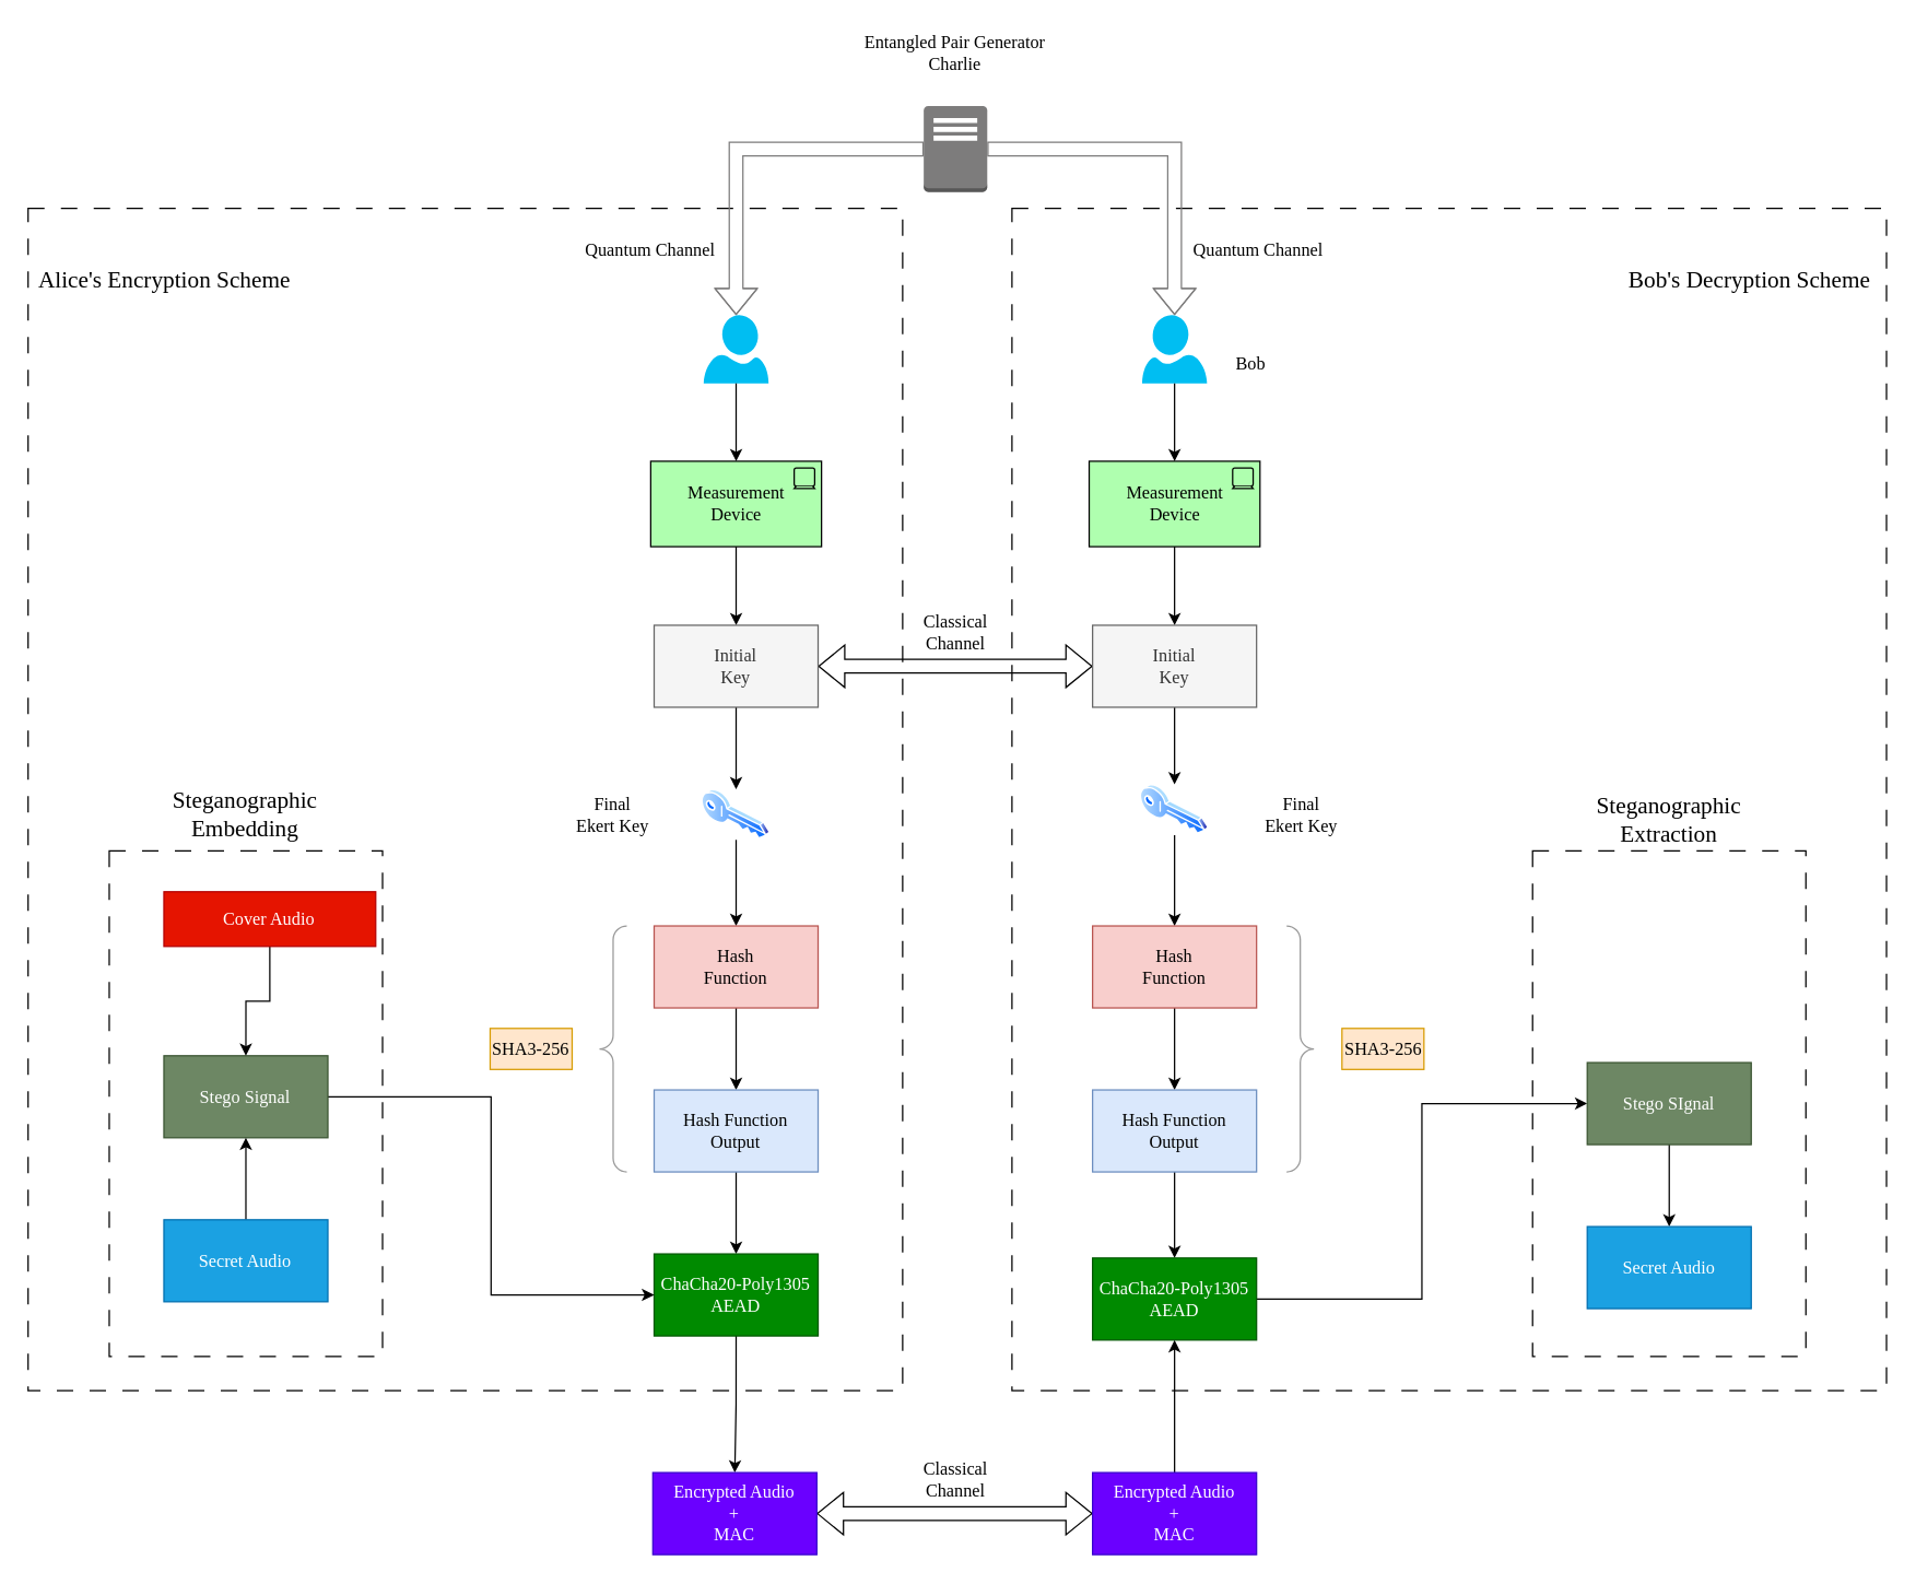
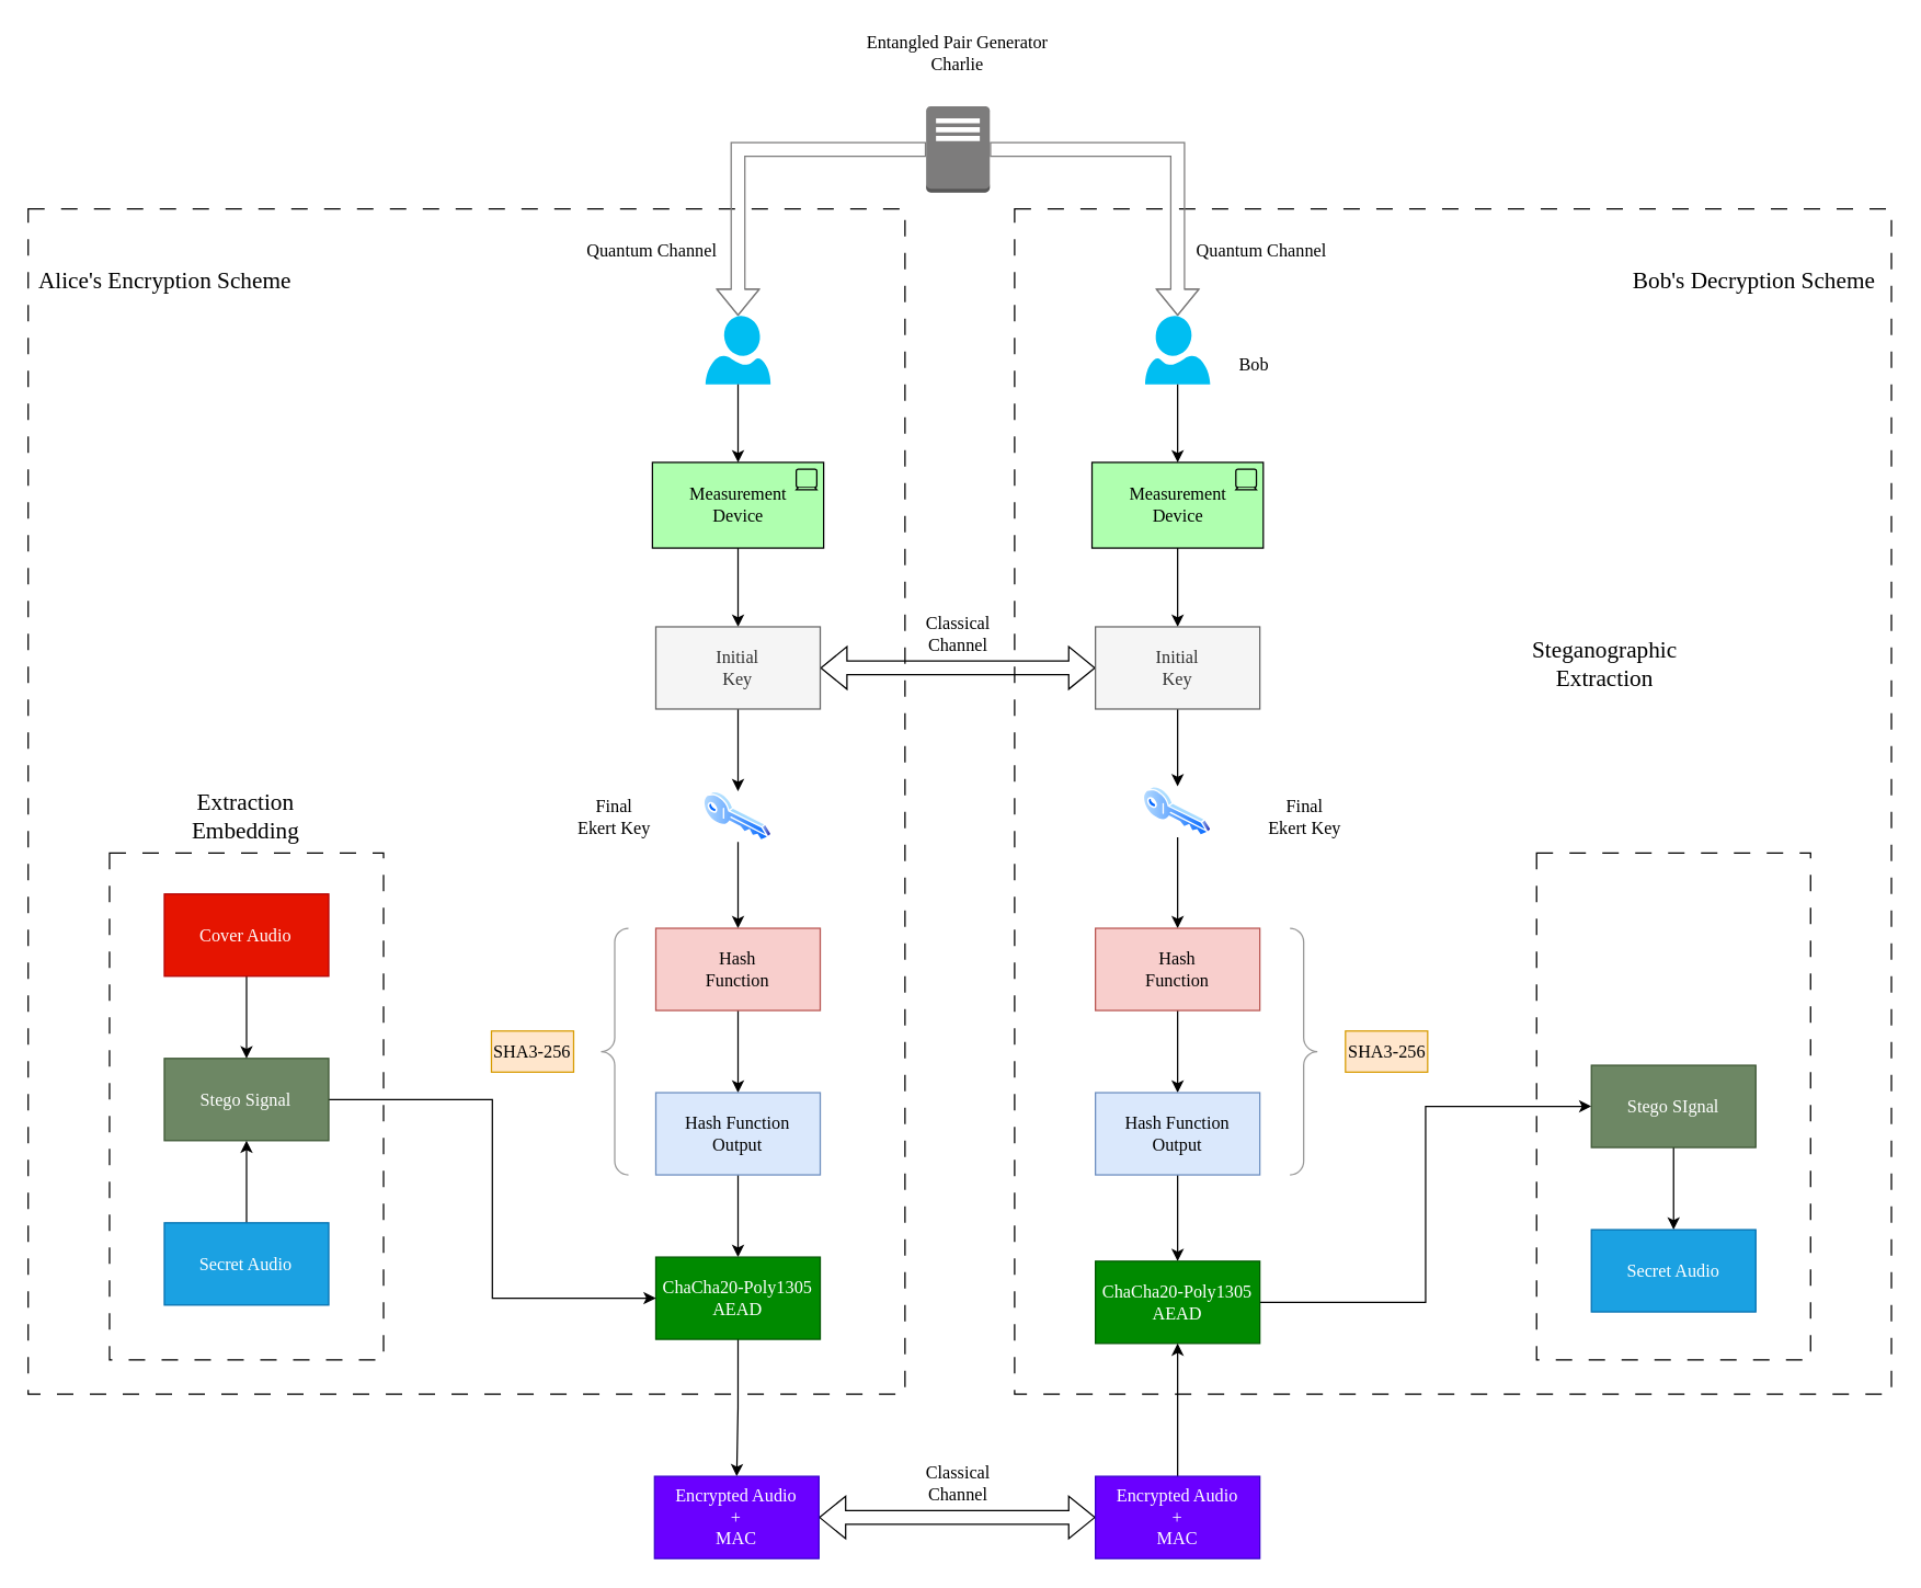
- <mxCell id="62" value="&lt;div&gt;Steganographic&lt;/div&gt;Embedding" style="text;html=1;align=center;verticalAlign=middle;whiteSpace=wrap;rounded=0;fontFamily=Computer Modern Serif;fontSource=https%3A%2F%2Fgithub.com%2FManza12%2FFonts%2Fblob%2Fmaster%2FSerif%2Fcmunrm.woff;fontSize=17;aspect=fixed;" parent="1" vertex="1"><mxGeometry x="94.14" y="573.5" width="170.47" height="45" as="geometry" /></mxCell>
+ <mxCell id="62" value="&lt;div&gt;Extraction&lt;/div&gt;Embedding" style="text;html=1;align=center;verticalAlign=middle;whiteSpace=wrap;rounded=0;fontFamily=Computer Modern Serif;fontSource=https%3A%2F%2Fgithub.com%2FManza12%2FFonts%2Fblob%2Fmaster%2FSerif%2Fcmunrm.woff;fontSize=17;aspect=fixed;" parent="1" vertex="1"><mxGeometry x="94.14" y="573.5" width="170.47" height="45" as="geometry" /></mxCell>
- <mxCell id="66" value="&lt;div&gt;Steganographic&lt;/div&gt;Extraction" style="text;html=1;align=center;verticalAlign=middle;whiteSpace=wrap;rounded=0;fontFamily=Computer Modern Serif;fontSource=https%3A%2F%2Fgithub.com%2FManza12%2FFonts%2Fblob%2Fmaster%2FSerif%2Fcmunrm.woff;fontSize=17;aspect=fixed;" vertex="1" parent="1"><mxGeometry x="1135.76" y="577" width="170.47" height="45" as="geometry" /></mxCell>
+ <mxCell id="66" value="&lt;div&gt;Steganographic&lt;/div&gt;Extraction" style="text;html=1;align=center;verticalAlign=middle;whiteSpace=wrap;rounded=0;fontFamily=Computer Modern Serif;fontSource=https%3A%2F%2Fgithub.com%2FManza12%2FFonts%2Fblob%2Fmaster%2FSerif%2Fcmunrm.woff;fontSize=17;aspect=fixed;" vertex="1" parent="1"><mxGeometry x="1085.76" y="462" width="170.47" height="45" as="geometry" /></mxCell>
- <mxCell id="56" value="Cover Audio" style="rounded=0;whiteSpace=wrap;html=1;fillColor=#e51400;fontColor=#ffffff;strokeColor=#B20000;fontFamily=Computer Modern Serif;fontSource=https%3A%2F%2Fgithub.com%2FManza12%2FFonts%2Fblob%2Fmaster%2FSerif%2Fcmunrm.woff;fontSize=13;" parent="1" vertex="1"><mxGeometry x="119.38" y="652" width="155" height="40" as="geometry" /></mxCell>
+ <mxCell id="56" value="Cover Audio" style="rounded=0;whiteSpace=wrap;html=1;fillColor=#e51400;fontColor=#ffffff;strokeColor=#B20000;fontFamily=Computer Modern Serif;fontSource=https%3A%2F%2Fgithub.com%2FManza12%2FFonts%2Fblob%2Fmaster%2FSerif%2Fcmunrm.woff;fontSize=13;" parent="1" vertex="1"><mxGeometry x="119.38" y="652" width="120" height="60" as="geometry" /></mxCell>
